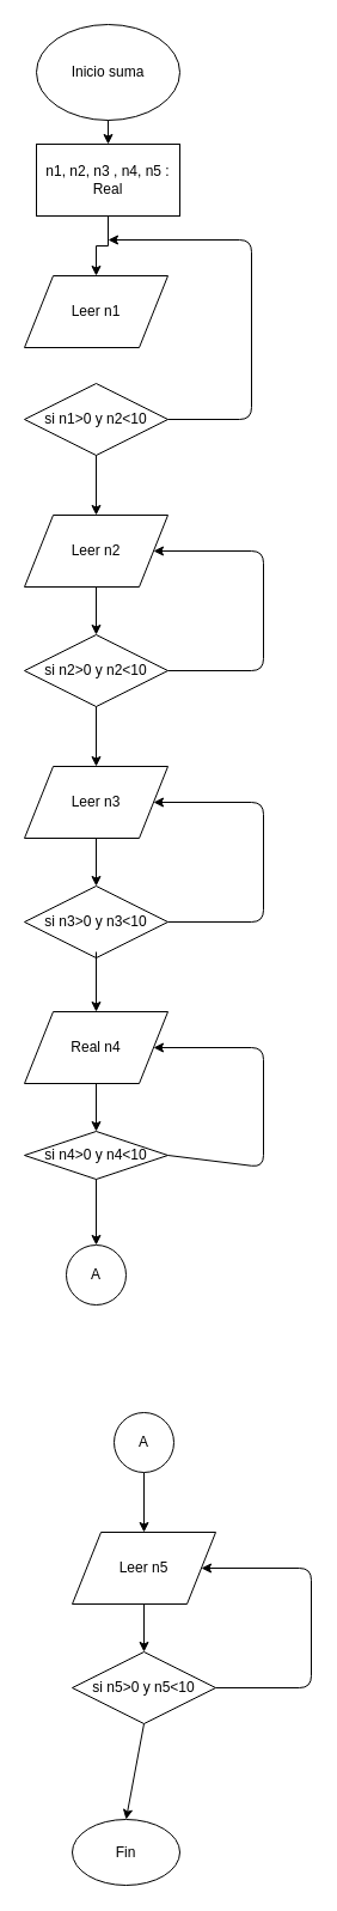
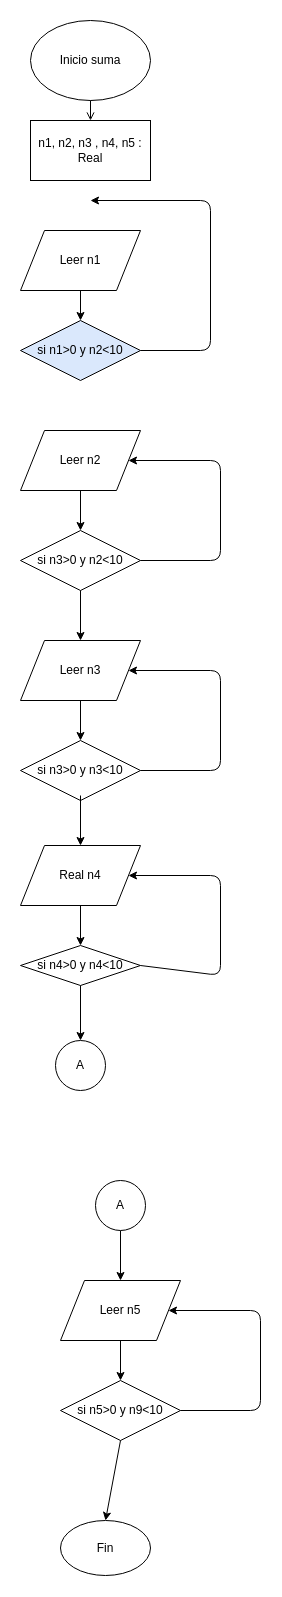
- <mxCell id="4" value="" style="endArrow=classic;html=1;exitX=0.5;exitY=1;exitDx=0;exitDy=0;" edge="1" parent="1" source="2" target="6"><mxGeometry width="50" height="50" relative="1" as="geometry"><mxPoint x="65" y="150" as="sourcePoint" /><mxPoint x="90" y="150" as="targetPoint" /></mxGeometry></mxCell>
+ <mxCell id="4" value="" style="endArrow=open;html=1;exitX=0.5;exitY=1;exitDx=0;exitDy=0;" edge="1" parent="1" source="2" target="6"><mxGeometry width="50" height="50" relative="1" as="geometry"><mxPoint x="65" y="150" as="sourcePoint" /><mxPoint x="90" y="150" as="targetPoint" /></mxGeometry></mxCell>
- <mxCell id="5" value="" style="edgeStyle=orthogonalEdgeStyle;rounded=0;orthogonalLoop=1;jettySize=auto;html=1;entryX=0.5;entryY=1;entryDx=0;entryDy=0;" edge="1" parent="1" source="6" target="8"><mxGeometry relative="1" as="geometry"><mxPoint x="90" y="220" as="targetPoint" /></mxGeometry></mxCell>
+ <mxCell id="7" value="" style="edgeStyle=orthogonalEdgeStyle;rounded=0;orthogonalLoop=1;jettySize=auto;html=1;" edge="1" parent="1" source="8" target="9"><mxGeometry relative="1" as="geometry" /></mxCell>
- <mxCell id="9" value="si n1&amp;gt;0 y n2&amp;lt;10" style="rhombus;whiteSpace=wrap;html=1;fontFamily=Helvetica;fontSize=12;fontColor=#000000;align=center;strokeColor=#000000;fillColor=#ffffff;" vertex="1" parent="1"><mxGeometry x="20" y="320" width="120" height="60" as="geometry" /></mxCell>
+ <mxCell id="9" value="si n1&amp;gt;0 y n2&amp;lt;10" style="rhombus;whiteSpace=wrap;html=1;fontFamily=Helvetica;fontSize=12;fontColor=#000000;align=center;strokeColor=#000000;fillColor=#dae8fc;" vertex="1" parent="1"><mxGeometry x="20" y="320" width="120" height="60" as="geometry" /></mxCell>
- <mxCell id="11" value="" style="edgeStyle=orthogonalEdgeStyle;rounded=0;orthogonalLoop=1;jettySize=auto;html=1;entryX=0.5;entryY=1;entryDx=0;entryDy=0;exitX=0.5;exitY=1;exitDx=0;exitDy=0;" edge="1" parent="1" target="13" source="9"><mxGeometry relative="1" as="geometry"><mxPoint x="100" y="410" as="sourcePoint" /><mxPoint x="100" y="450" as="targetPoint" /><Array as="points"><mxPoint x="80" y="430" /></Array></mxGeometry></mxCell>
- <mxCell id="14" value="si n2&amp;gt;0 y n2&amp;lt;10" style="rhombus;whiteSpace=wrap;html=1;fontFamily=Helvetica;fontSize=12;fontColor=#000000;align=center;strokeColor=#000000;fillColor=#ffffff;" vertex="1" parent="1"><mxGeometry x="20" y="530" width="120" height="60" as="geometry" /></mxCell>
+ <mxCell id="14" value="si n3&amp;gt;0 y n2&amp;lt;10" style="rhombus;whiteSpace=wrap;html=1;fontFamily=Helvetica;fontSize=12;fontColor=#000000;align=center;strokeColor=#000000;fillColor=#ffffff;" vertex="1" parent="1"><mxGeometry x="20" y="530" width="120" height="60" as="geometry" /></mxCell>
- <mxCell id="29" value="si n5&amp;gt;0 y n5&amp;lt;10" style="rhombus;whiteSpace=wrap;html=1;fontFamily=Helvetica;fontSize=12;fontColor=#000000;align=center;strokeColor=#000000;fillColor=#ffffff;" vertex="1" parent="1"><mxGeometry x="60" y="1380" width="120" height="60" as="geometry" /></mxCell>
+ <mxCell id="29" value="si n5&amp;gt;0 y n9&amp;lt;10" style="rhombus;whiteSpace=wrap;html=1;fontFamily=Helvetica;fontSize=12;fontColor=#000000;align=center;strokeColor=#000000;fillColor=#ffffff;" vertex="1" parent="1"><mxGeometry x="60" y="1380" width="120" height="60" as="geometry" /></mxCell>
